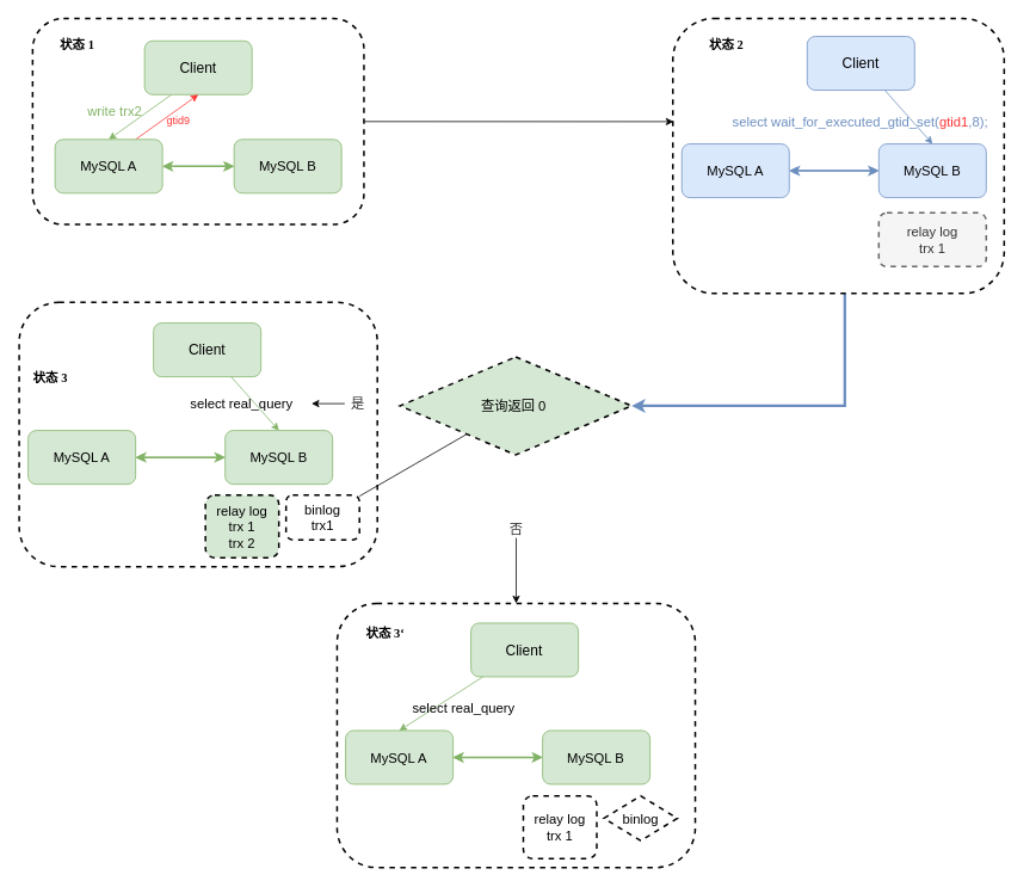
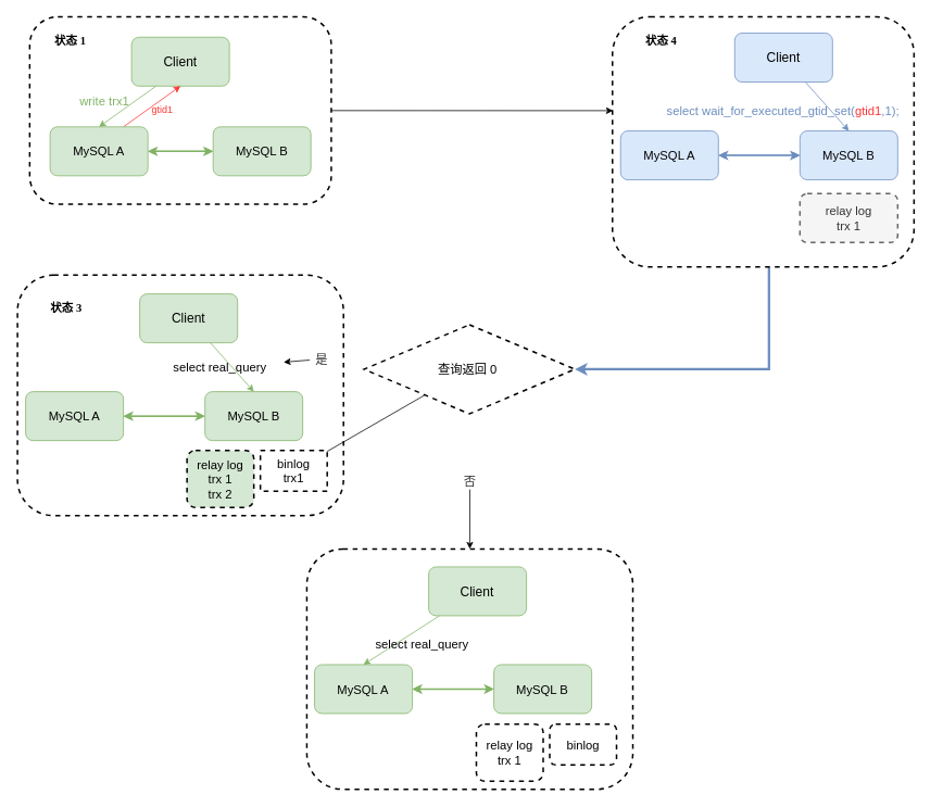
- <mxCell id="46" value="状态 2" style="text;html=1;strokeColor=none;fillColor=none;align=center;verticalAlign=middle;whiteSpace=wrap;rounded=0;fontFamily=Verdana;fontStyle=1;fontSize=14;" parent="1" vertex="1"><mxGeometry x="780.97" y="35" width="60" height="30" as="geometry" /></mxCell>
+ <mxCell id="46" value="状态 4" style="text;html=1;strokeColor=none;fillColor=none;align=center;verticalAlign=middle;whiteSpace=wrap;rounded=0;fontFamily=Verdana;fontStyle=1;fontSize=14;" parent="1" vertex="1"><mxGeometry x="780.97" y="35" width="60" height="30" as="geometry" /></mxCell>
- <mxCell id="13" value="write trx2" style="text;html=1;strokeColor=none;fillColor=none;align=center;verticalAlign=middle;whiteSpace=wrap;rounded=0;fontSize=15;fontColor=#82B366;" parent="1" vertex="1"><mxGeometry x="86.94" y="107" width="82.03" height="32" as="geometry" /></mxCell>
+ <mxCell id="13" value="write trx1" style="text;html=1;strokeColor=none;fillColor=none;align=center;verticalAlign=middle;whiteSpace=wrap;rounded=0;fontSize=15;fontColor=#82B366;" parent="1" vertex="1"><mxGeometry x="86.94" y="107" width="82.03" height="32" as="geometry" /></mxCell>
- <mxCell id="52" value="gtid9" style="text;html=1;strokeColor=none;fillColor=none;align=center;verticalAlign=middle;whiteSpace=wrap;rounded=0;fontColor=#FF3333;" vertex="1" parent="1"><mxGeometry x="168.97" y="120" width="60" height="30" as="geometry" /></mxCell>
+ <mxCell id="52" value="gtid1" style="text;html=1;strokeColor=none;fillColor=none;align=center;verticalAlign=middle;whiteSpace=wrap;rounded=0;fontColor=#FF3333;" vertex="1" parent="1"><mxGeometry x="168.97" y="120" width="60" height="30" as="geometry" /></mxCell>
- <mxCell id="20" value="select wait_for_executed_gtid_set(&lt;font color=&quot;#ff3333&quot;&gt;gtid1&lt;/font&gt;,8);" style="text;html=1;strokeColor=none;fillColor=none;align=center;verticalAlign=middle;whiteSpace=wrap;rounded=0;dashed=1;fontSize=15;fontColor=#6C8EBF;" parent="1" vertex="1"><mxGeometry x="787.46" y="125" width="347.03" height="20" as="geometry" /></mxCell>
+ <mxCell id="20" value="select wait_for_executed_gtid_set(&lt;font color=&quot;#ff3333&quot;&gt;gtid1&lt;/font&gt;,1);" style="text;html=1;strokeColor=none;fillColor=none;align=center;verticalAlign=middle;whiteSpace=wrap;rounded=0;dashed=1;fontSize=15;fontColor=#6C8EBF;" parent="1" vertex="1"><mxGeometry x="787.46" y="125" width="347.03" height="20" as="geometry" /></mxCell>
- <mxCell id="47" value="状态 3" style="text;html=1;strokeColor=none;fillColor=none;align=center;verticalAlign=middle;whiteSpace=wrap;rounded=0;fontFamily=Verdana;fontStyle=1;fontSize=14;" parent="1" vertex="1"><mxGeometry x="25.97" y="407.63" width="60" height="30" as="geometry" /></mxCell>
+ <mxCell id="47" value="状态 3" style="text;html=1;strokeColor=none;fillColor=none;align=center;verticalAlign=middle;whiteSpace=wrap;rounded=0;fontFamily=Verdana;fontStyle=1;fontSize=14;" parent="1" vertex="1"><mxGeometry x="50.97" y="362.63" width="60" height="30" as="geometry" /></mxCell>
- <mxCell id="49" value="是" style="text;html=1;align=center;verticalAlign=middle;resizable=0;points=[];autosize=1;fontSize=15;fillColor=none;fontColor=#333333;strokeColor=none;" parent="1" vertex="1"><mxGeometry x="384.47" y="440" width="30" height="20" as="geometry" /></mxCell>
+ <mxCell id="49" value="是" style="text;html=1;align=center;verticalAlign=middle;resizable=0;points=[];autosize=1;fontSize=15;fillColor=none;fontColor=#333333;strokeColor=none;" parent="1" vertex="1"><mxGeometry x="379.47" y="430" width="30" height="20" as="geometry" /></mxCell>
- <mxCell id="33" value="查询返回 0&amp;nbsp;" style="rhombus;whiteSpace=wrap;html=1;dashed=1;fontSize=15;fontColor=#000;strokeColor=default;strokeWidth=2;fillColor=#d5e8d4;" parent="1" vertex="1"><mxGeometry x="446.1" y="397.82" width="258.75" height="109.37" as="geometry" /></mxCell>
+ <mxCell id="33" value="查询返回 0&amp;nbsp;" style="rhombus;whiteSpace=wrap;html=1;dashed=1;fontSize=15;fontColor=#000;strokeColor=default;strokeWidth=2;" parent="1" vertex="1"><mxGeometry x="446.1" y="397.82" width="258.75" height="109.37" as="geometry" /></mxCell>
- <mxCell id="31" value="binlog&lt;br&gt;trx1" style="rounded=1;whiteSpace=wrap;html=1;dashed=1;fontSize=15;fontColor=#000;strokeColor=default;strokeWidth=2;" parent="1" vertex="1"><mxGeometry x="318.97" y="552" width="82" height="50" as="geometry" /></mxCell>
+ <mxCell id="31" value="binlog&lt;br&gt;trx1" style="whiteSpace=wrap;html=1;dashed=1;fontSize=15;fontColor=#000;strokeColor=default;strokeWidth=2;rounded=0;" parent="1" vertex="1"><mxGeometry x="318.97" y="552" width="82" height="50" as="geometry" /></mxCell>
- <mxCell id="48" value="状态 3‘" style="text;html=1;strokeColor=none;fillColor=none;align=center;verticalAlign=middle;whiteSpace=wrap;rounded=0;fontFamily=Verdana;fontStyle=1;fontSize=14;" parent="1" vertex="1"><mxGeometry x="399.97" y="693" width="60" height="30" as="geometry" /></mxCell>
- <mxCell id="43" value="binlog" style="rhombus;whiteSpace=wrap;html=1;dashed=1;fontSize=15;fontColor=#000;strokeColor=default;strokeWidth=2;" parent="1" vertex="1"><mxGeometry x="673.97" y="888" width="82" height="50" as="geometry" /></mxCell>
+ <mxCell id="43" value="binlog" style="rounded=1;whiteSpace=wrap;html=1;dashed=1;fontSize=15;fontColor=#000;strokeColor=default;strokeWidth=2;" parent="1" vertex="1"><mxGeometry x="673.97" y="888" width="82" height="50" as="geometry" /></mxCell>
